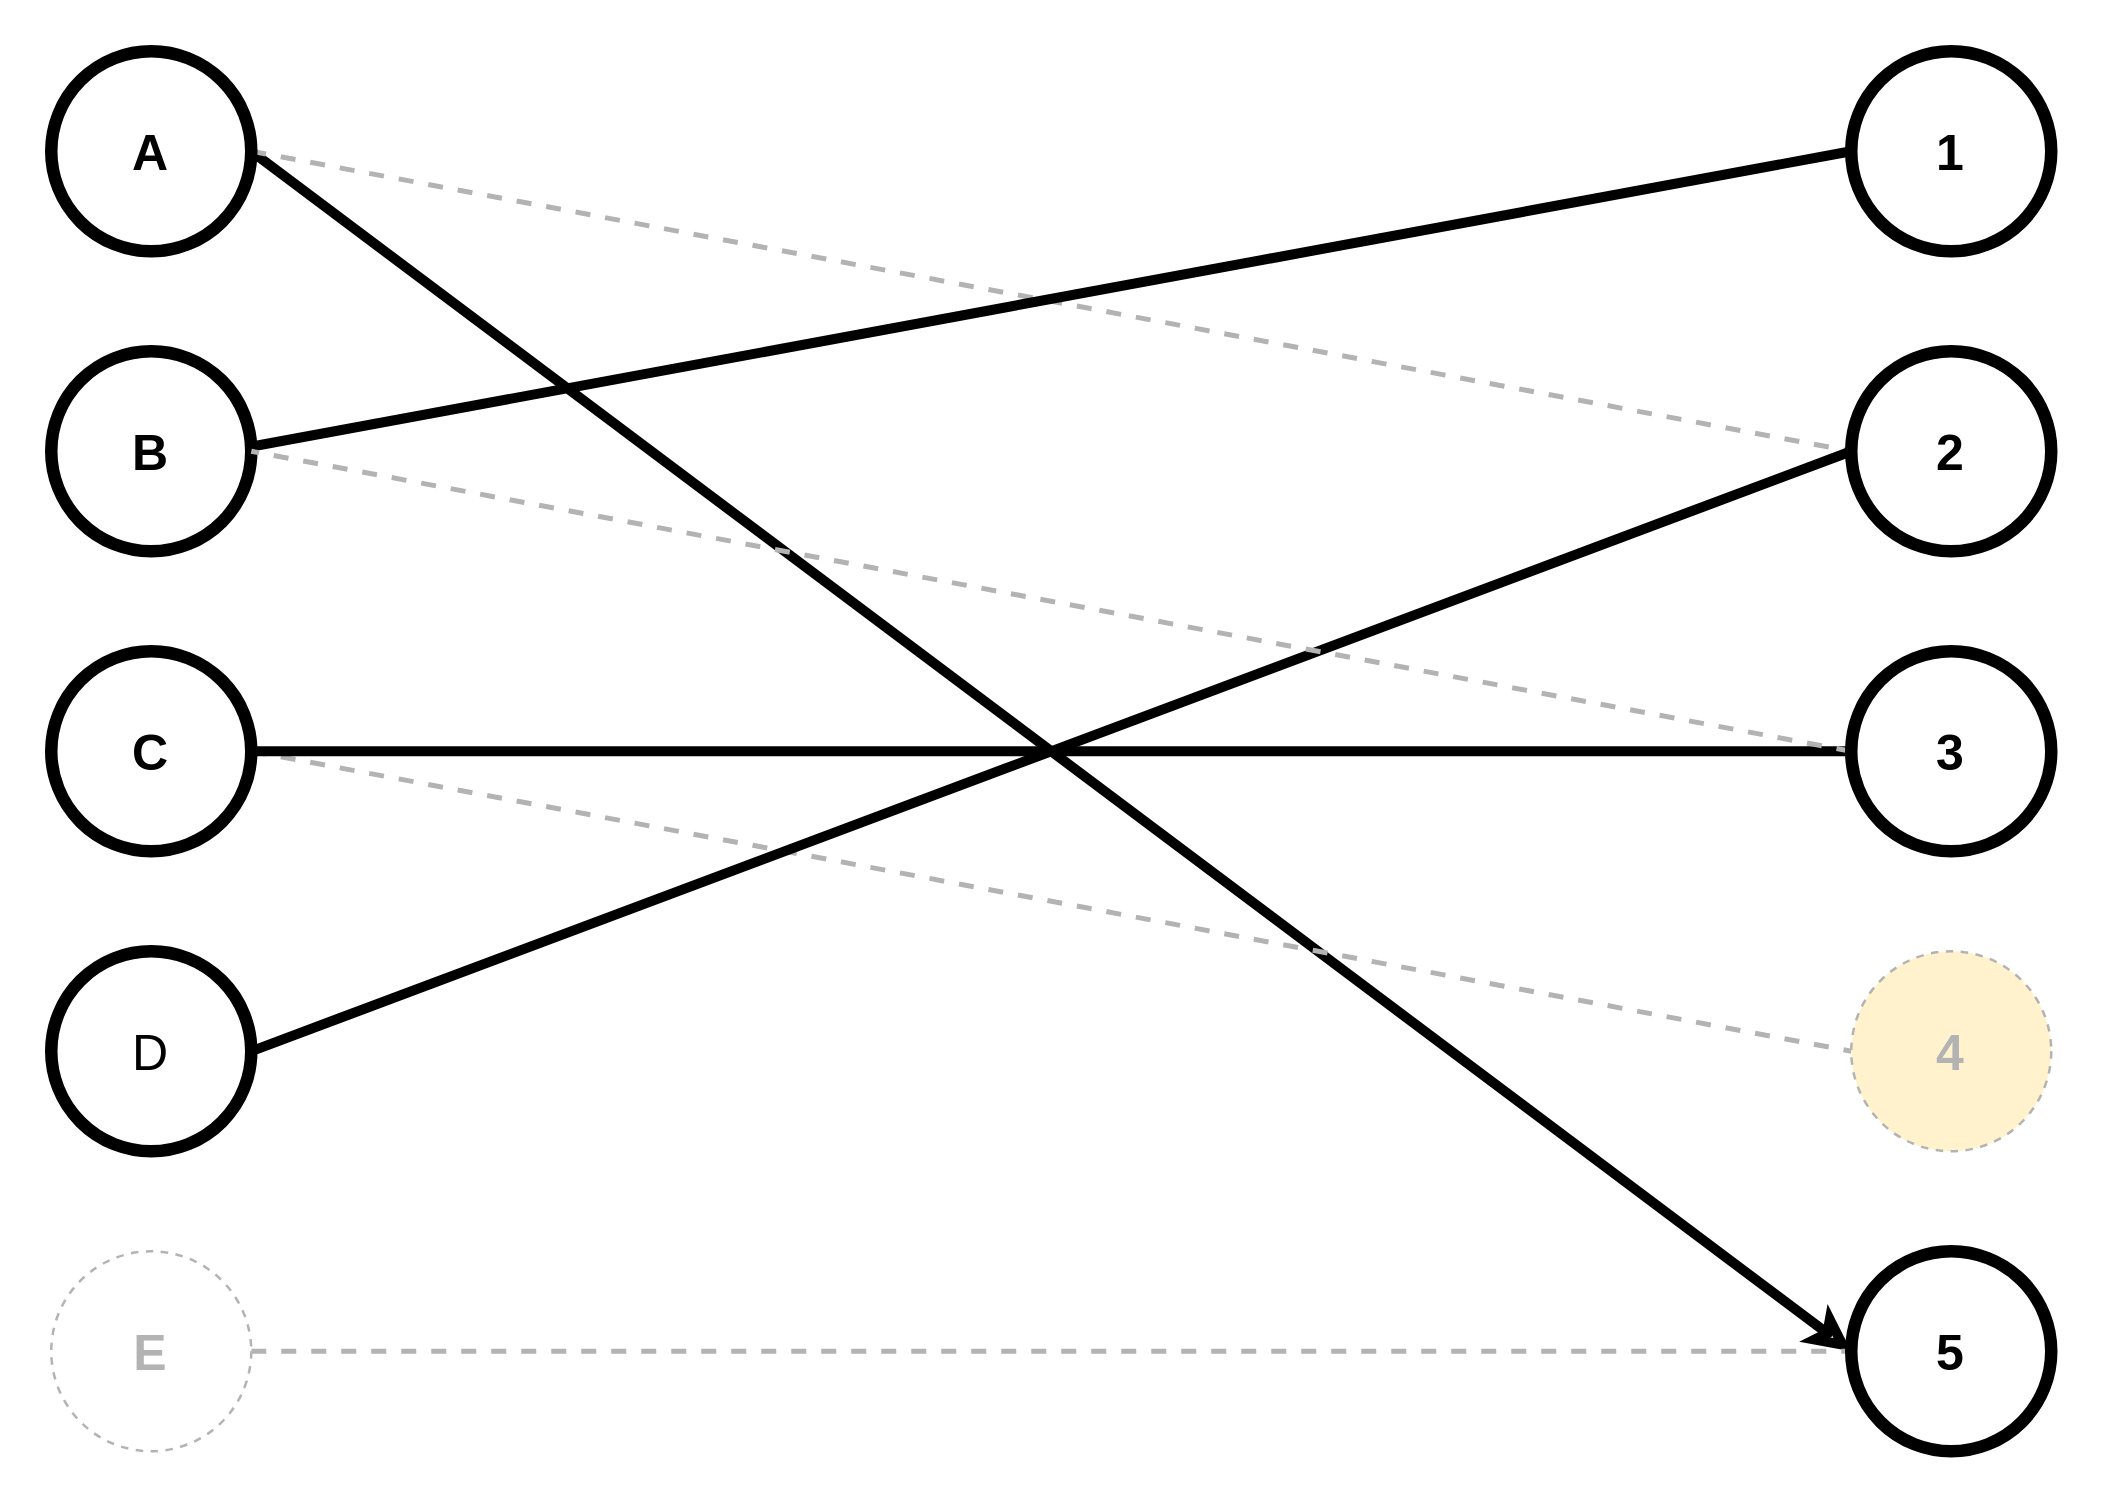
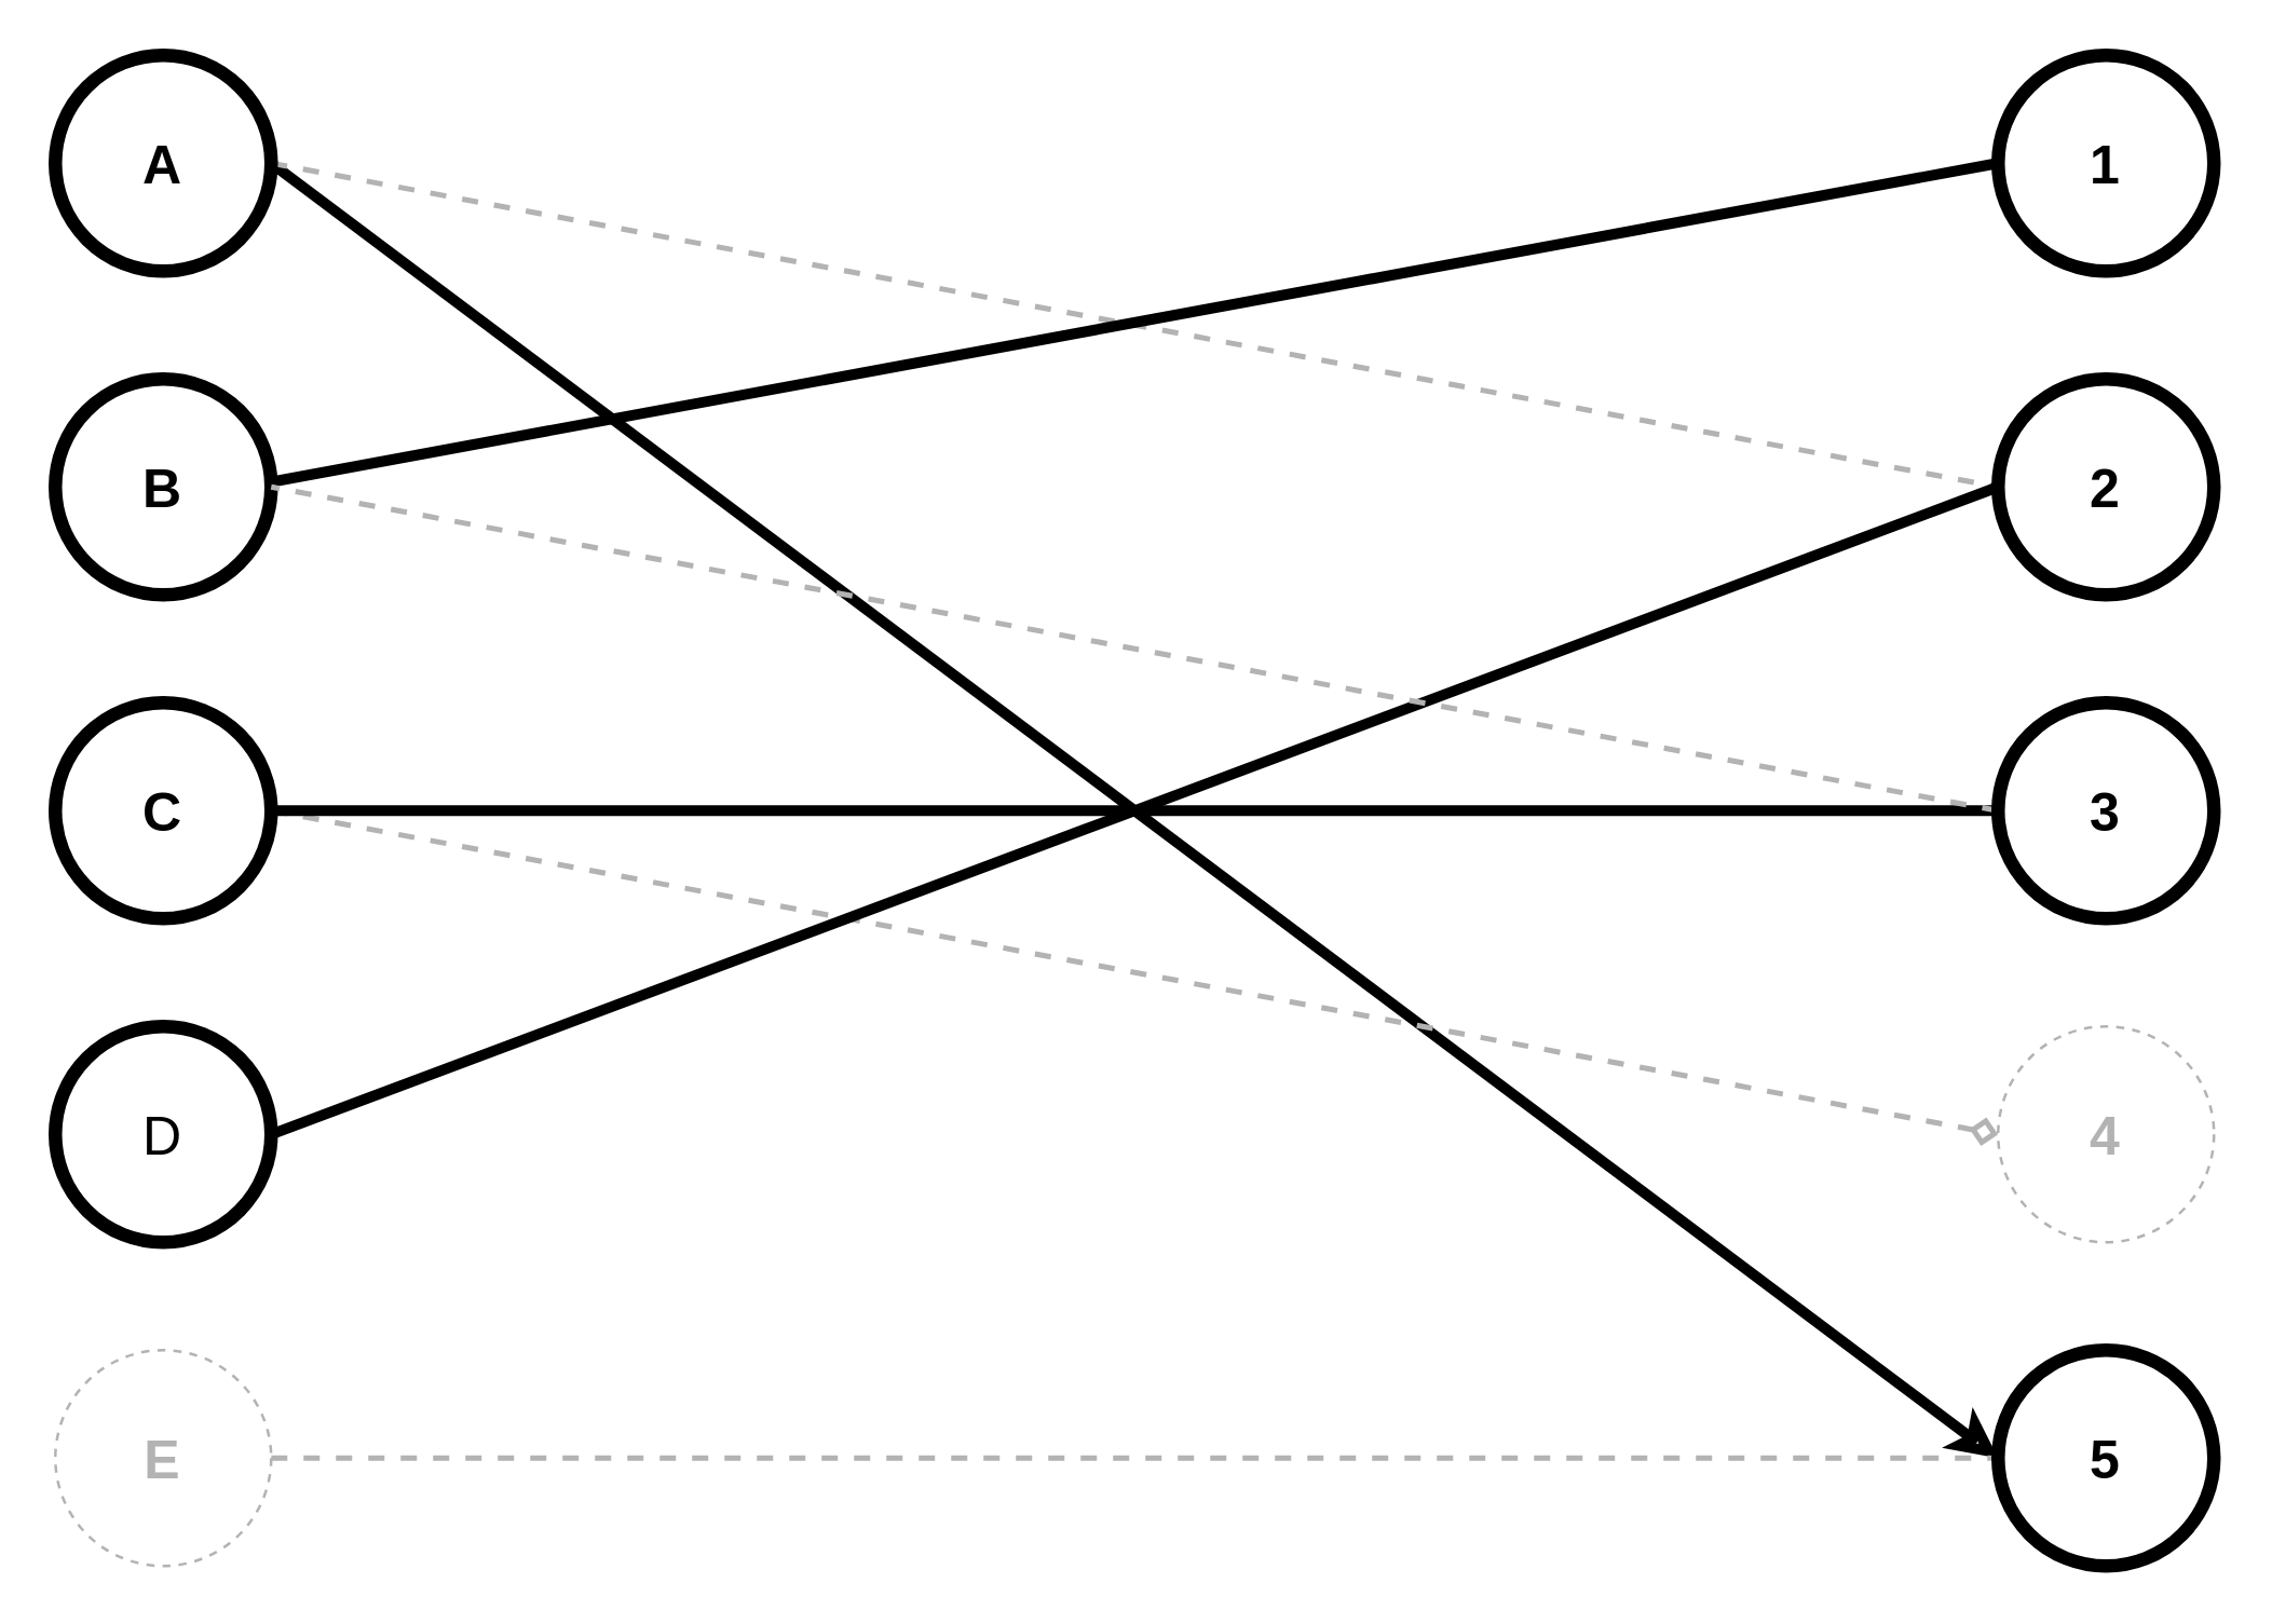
- <mxCell id="7" style="edgeStyle=none;orthogonalLoop=1;jettySize=auto;html=1;exitX=1;exitY=0.5;exitDx=0;exitDy=0;entryX=0;entryY=0.5;entryDx=0;entryDy=0;endArrow=none;endFill=0;strokeWidth=2;dashed=1;strokeColor=#B3B3B3;" parent="1" source="9" target="18" edge="1"><mxGeometry relative="1" as="geometry" /></mxCell>
+ <mxCell id="7" style="edgeStyle=none;orthogonalLoop=1;jettySize=auto;html=1;exitX=1;exitY=0.5;exitDx=0;exitDy=0;entryX=0;entryY=0.5;entryDx=0;entryDy=0;endArrow=diamond;endFill=0;strokeWidth=2;dashed=1;strokeColor=#B3B3B3;" parent="1" source="9" target="18" edge="1"><mxGeometry relative="1" as="geometry" /></mxCell>
- <mxCell id="18" value="&lt;font style=&quot;font-size: 20px&quot;&gt;&lt;b&gt;4&lt;/b&gt;&lt;/font&gt;" style="ellipse;whiteSpace=wrap;html=1;dashed=1;fontColor=#B3B3B3;strokeColor=#B3B3B3;fillColor=#fff2cc;" parent="1" vertex="1"><mxGeometry x="740" y="380" width="80" height="80" as="geometry" /></mxCell>
+ <mxCell id="18" value="&lt;font style=&quot;font-size: 20px&quot;&gt;&lt;b&gt;4&lt;/b&gt;&lt;/font&gt;" style="ellipse;whiteSpace=wrap;html=1;dashed=1;fontColor=#B3B3B3;strokeColor=#B3B3B3;" parent="1" vertex="1"><mxGeometry x="740" y="380" width="80" height="80" as="geometry" /></mxCell>
